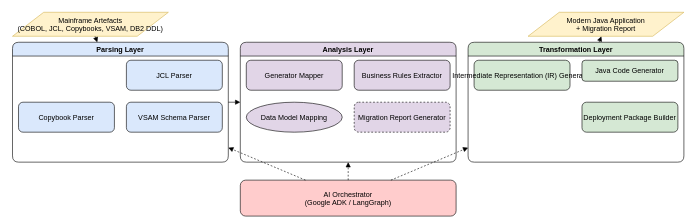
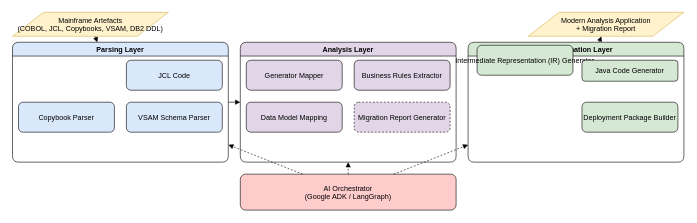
- <mxCell id="17" value="Modern Java Application&#10;+ Migration Report" style="shape=parallelogram;fillColor=#fff2cc;strokeColor=#d6b656;" vertex="1" parent="1"><mxGeometry x="880" y="20" width="260" height="40" as="geometry" /></mxCell>
+ <mxCell id="17" value="Modern Analysis Application&#10;+ Migration Report" style="shape=parallelogram;fillColor=#fff2cc;strokeColor=#d6b656;" vertex="1" parent="1"><mxGeometry x="880" y="20" width="260" height="40" as="geometry" /></mxCell>
- <mxCell id="13" value="Intermediate Representation (IR) Generator" style="rounded=1;fillColor=#d5e8d4;" vertex="1" parent="4"><mxGeometry x="10" y="30" width="160" height="50" as="geometry" /></mxCell>
+ <mxCell id="13" value="Intermediate Representation (IR) Generator" style="rounded=1;fillColor=#d5e8d4;" vertex="1" parent="4"><mxGeometry x="15" y="5" width="160" height="50" as="geometry" /></mxCell>
- <mxCell id="6" value="JCL Parser" style="rounded=1;fillColor=#dae8fc;" vertex="1" parent="2"><mxGeometry x="190" y="30" width="160" height="50" as="geometry" /></mxCell>
+ <mxCell id="6" value="JCL Code" style="rounded=1;fillColor=#dae8fc;" vertex="1" parent="2"><mxGeometry x="190" y="30" width="160" height="50" as="geometry" /></mxCell>
- <mxCell id="11" value="Data Model Mapping" style="ellipse;fillColor=#e1d5e7;" vertex="1" parent="3"><mxGeometry x="10" y="100" width="160" height="50" as="geometry" /></mxCell>
+ <mxCell id="11" value="Data Model Mapping" style="rounded=1;fillColor=#e1d5e7;" vertex="1" parent="3"><mxGeometry x="10" y="100" width="160" height="50" as="geometry" /></mxCell>
- <mxCell id="16" value="AI Orchestrator&#10;(Google ADK / LangGraph)" style="rounded=1;fillColor=#ffcccc;" vertex="1" parent="1"><mxGeometry x="400" y="300" width="360" height="60" as="geometry" /></mxCell>
+ <mxCell id="16" value="AI Orchestrator&#10;(Google ADK / LangGraph)" style="rounded=1;fillColor=#ffcccc;" vertex="1" parent="1"><mxGeometry x="400" y="290" width="360" height="60" as="geometry" /></mxCell>
